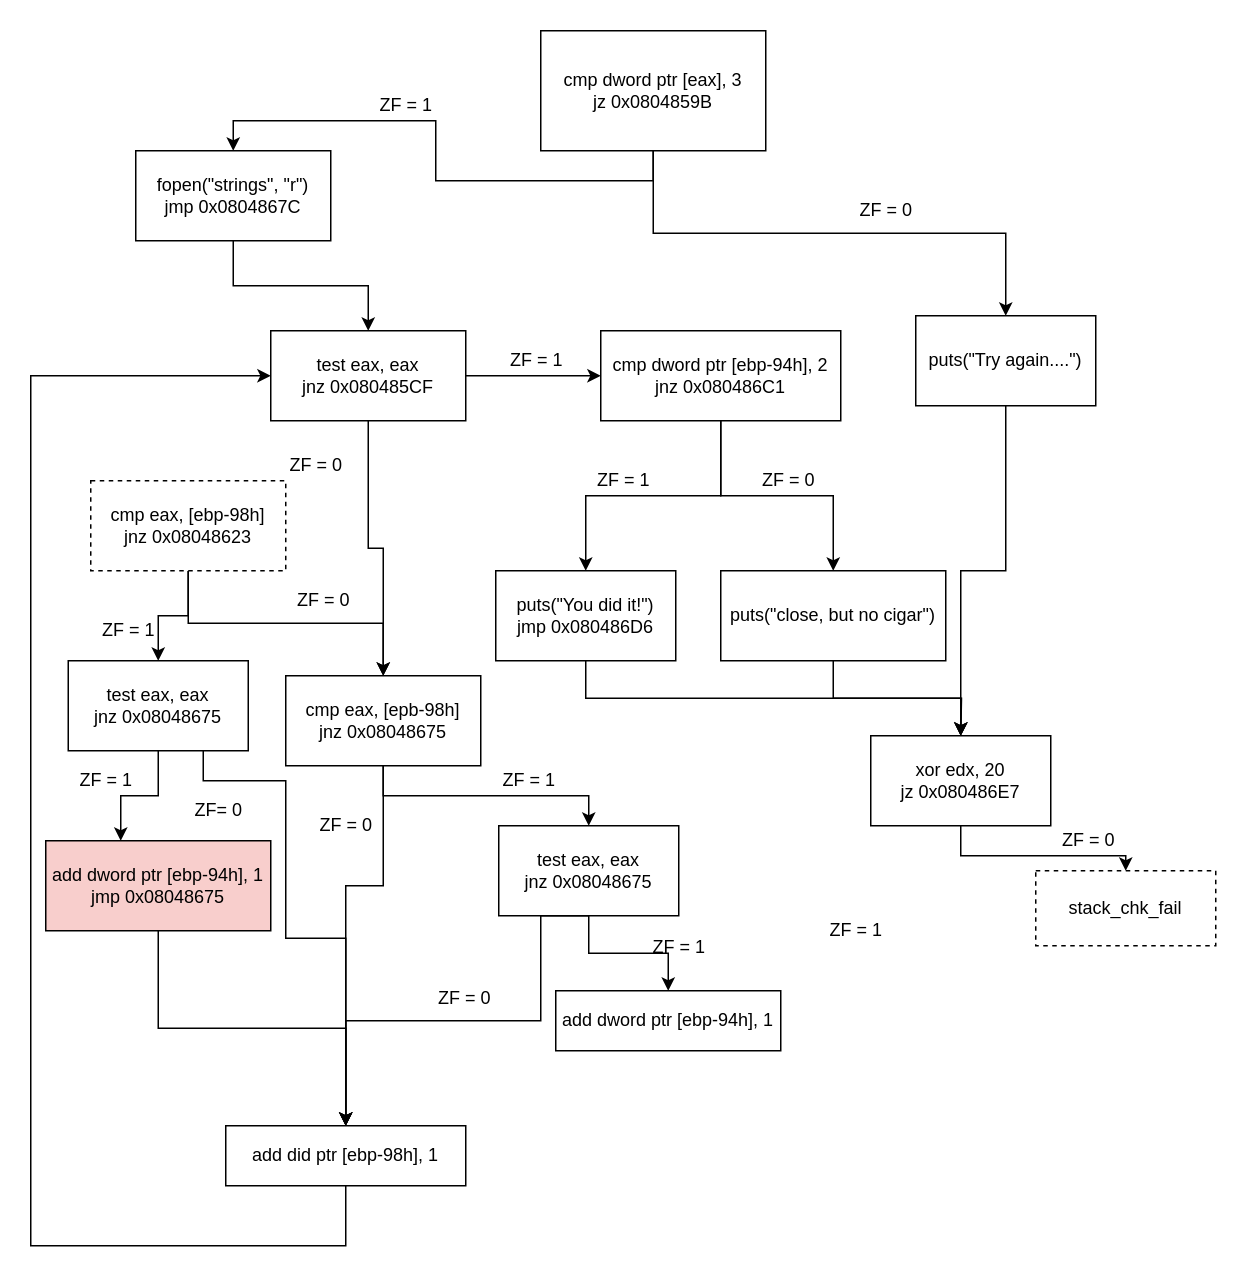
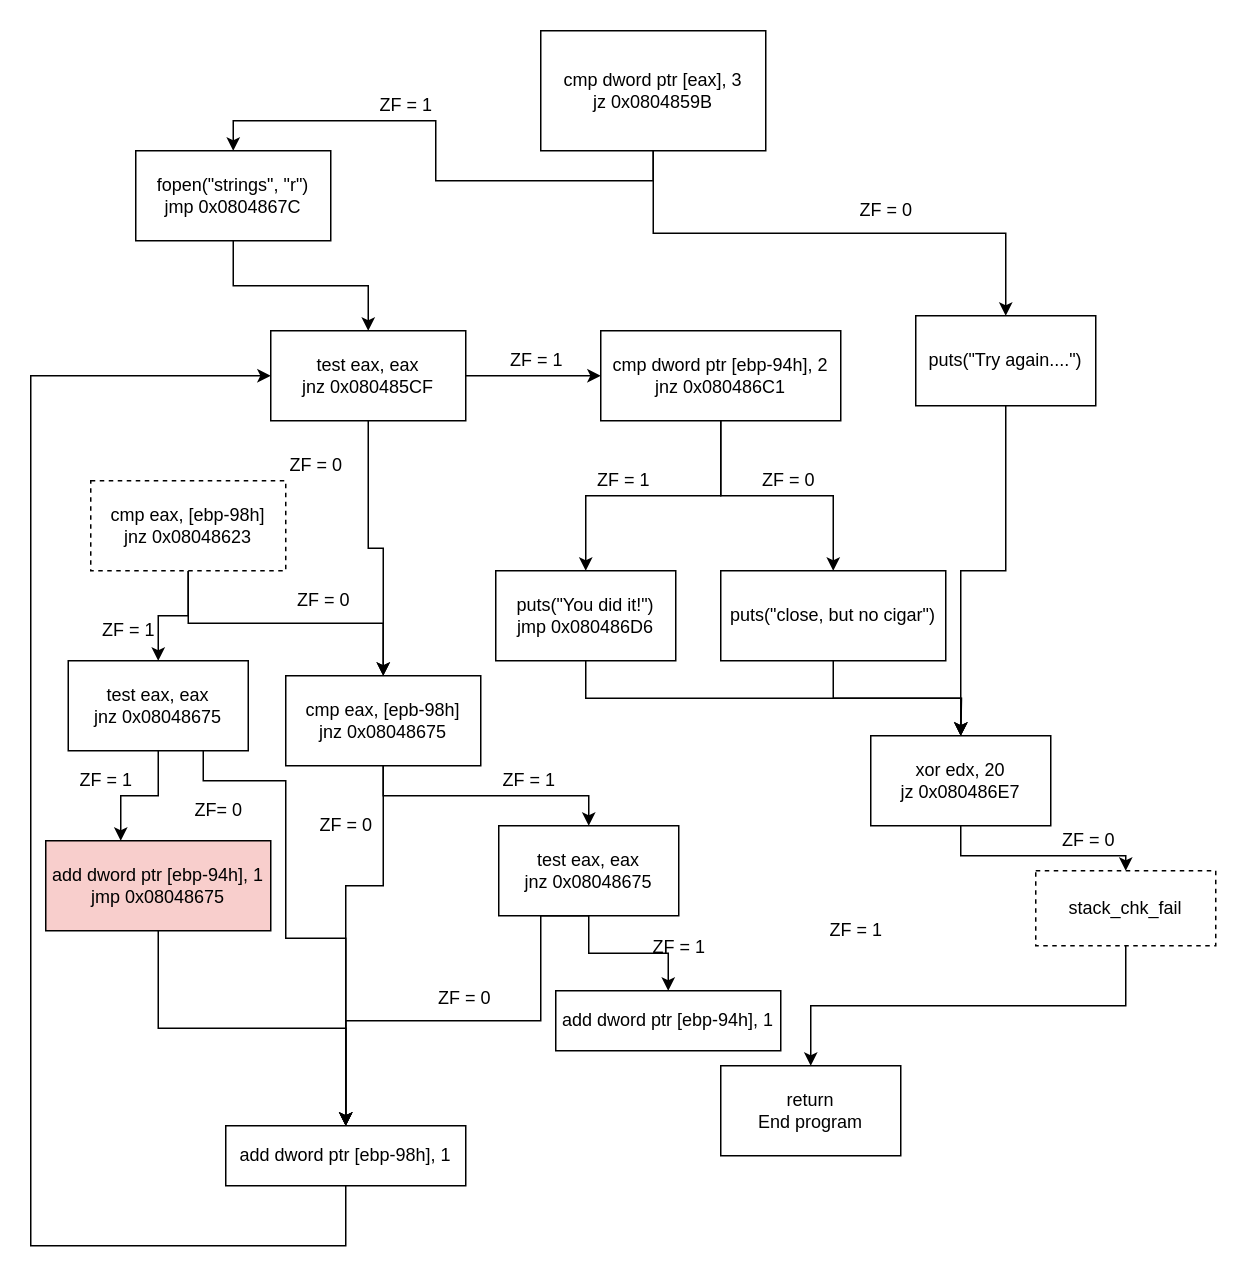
+ <mxCell id="28" style="edgeStyle=orthogonalEdgeStyle;rounded=0;orthogonalLoop=1;jettySize=auto;html=1;exitX=0.5;exitY=1;exitDx=0;exitDy=0;" parent="1" source="29" target="27" edge="1"><mxGeometry relative="1" as="geometry" /></mxCell>
+ <mxCell id="27" value="&lt;div&gt;return&lt;/div&gt;&lt;div&gt;End program&lt;br&gt;&lt;/div&gt;" style="rounded=0;whiteSpace=wrap;html=1;" parent="1" vertex="1"><mxGeometry x="480" y="710" width="120" height="60" as="geometry" /></mxCell>
- <mxCell id="14" value="add did ptr [ebp-98h], 1" style="rounded=0;whiteSpace=wrap;html=1;" parent="1" vertex="1"><mxGeometry x="150" y="750" width="160" height="40" as="geometry" /></mxCell>
+ <mxCell id="14" value="add dword ptr [ebp-98h], 1" style="rounded=0;whiteSpace=wrap;html=1;" parent="1" vertex="1"><mxGeometry x="150" y="750" width="160" height="40" as="geometry" /></mxCell>
